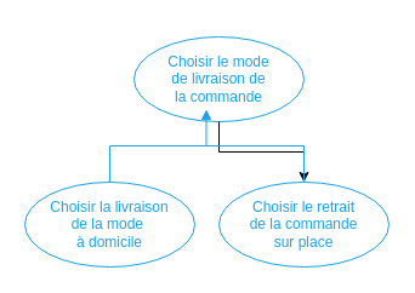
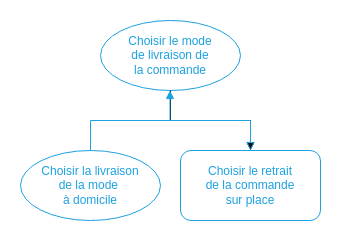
- <mxCell id="3" value="&lt;font color=&quot;#1da1e1&quot;&gt;Choisir le mode &lt;br&gt;de livraison de &lt;br&gt;la commande&lt;/font&gt;" style="ellipse;whiteSpace=wrap;html=1;fillColor=none;strokeColor=#1DA1E1;" parent="2" vertex="1"><mxGeometry x="90" y="10" width="140" height="70" as="geometry" /></mxCell>
+ <mxCell id="3" value="&lt;font color=&quot;#1da1e1&quot;&gt;Choisir le mode &lt;br&gt;de livraison de &lt;br&gt;la commande&lt;/font&gt;" style="ellipse;whiteSpace=wrap;html=1;fillColor=none;strokeColor=#1DA1E1;" parent="2" vertex="1"><mxGeometry x="80" width="140" height="70" as="geometry" /></mxCell>
- <mxCell id="8" style="edgeStyle=orthogonalEdgeStyle;rounded=0;orthogonalLoop=1;jettySize=auto;html=1;exitX=0.5;exitY=0;exitDx=0;exitDy=0;entryX=0.5;entryY=0;entryDx=0;entryDy=0;strokeColor=#1DA1E1;endArrow=none;endFill=0;" parent="2" source="4" target="5" edge="1"><mxGeometry relative="1" as="geometry"><Array as="points"><mxPoint x="70" y="100" /><mxPoint x="230" y="100" /></Array><mxPoint x="-90" y="130" as="sourcePoint" /><mxPoint x="390" y="130" as="targetPoint" /></mxGeometry></mxCell>
+ <mxCell id="8" style="edgeStyle=orthogonalEdgeStyle;rounded=0;orthogonalLoop=1;jettySize=auto;html=1;exitX=0.5;exitY=0;exitDx=0;exitDy=0;entryX=0.5;entryY=0;entryDx=0;entryDy=0;strokeColor=#1DA1E1;endArrow=block;endFill=0;" parent="2" source="4" target="5" edge="1"><mxGeometry relative="1" as="geometry"><Array as="points"><mxPoint x="70" y="100" /><mxPoint x="230" y="100" /></Array><mxPoint x="-90" y="130" as="sourcePoint" /><mxPoint x="390" y="130" as="targetPoint" /></mxGeometry></mxCell>
- <mxCell id="5" value="&lt;font color=&quot;#1da1e1&quot;&gt;Choisir le retrait &lt;br&gt;de la commande &lt;br&gt;sur place&lt;/font&gt;" style="ellipse;whiteSpace=wrap;html=1;fillColor=none;strokeColor=#1DA1E1;" parent="2" vertex="1"><mxGeometry x="160" y="130" width="140" height="70" as="geometry" /></mxCell>
+ <mxCell id="5" value="&lt;font color=&quot;#1da1e1&quot;&gt;Choisir le retrait &lt;br&gt;de la commande &lt;br&gt;sur place&lt;/font&gt;" style="whiteSpace=wrap;html=1;fillColor=none;strokeColor=#1DA1E1;rounded=1;" parent="2" vertex="1"><mxGeometry x="160" y="130" width="140" height="70" as="geometry" /></mxCell>
